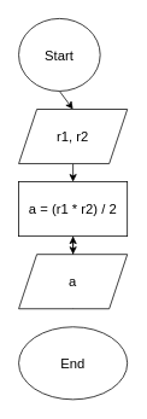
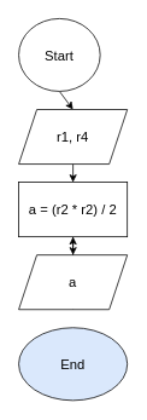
- <mxCell id="5" value="r1, r2" style="shape=parallelogram;perimeter=parallelogramPerimeter;whiteSpace=wrap;html=1;fixedSize=1;fontSize=15;" vertex="1" parent="1"><mxGeometry x="20" y="120" width="120" height="60" as="geometry" /></mxCell>
+ <mxCell id="5" value="r1, r4" style="shape=parallelogram;perimeter=parallelogramPerimeter;whiteSpace=wrap;html=1;fixedSize=1;fontSize=15;" vertex="1" parent="1"><mxGeometry x="20" y="120" width="120" height="60" as="geometry" /></mxCell>
- <mxCell id="7" value="a = (r1 * r2) / 2" style="rounded=0;whiteSpace=wrap;html=1;fontSize=15;" vertex="1" parent="1"><mxGeometry x="20" y="200" width="120" height="60" as="geometry" /></mxCell>
+ <mxCell id="7" value="a = (r2 * r2) / 2" style="rounded=0;whiteSpace=wrap;html=1;fontSize=15;" vertex="1" parent="1"><mxGeometry x="20" y="200" width="120" height="60" as="geometry" /></mxCell>
- <mxCell id="10" value="End" style="ellipse;whiteSpace=wrap;html=1;fontSize=15;" vertex="1" parent="1"><mxGeometry x="20" y="360" width="120" height="80" as="geometry" /></mxCell>
+ <mxCell id="10" value="End" style="ellipse;whiteSpace=wrap;html=1;fontSize=15;fillColor=#dae8fc;" vertex="1" parent="1"><mxGeometry x="20" y="360" width="120" height="80" as="geometry" /></mxCell>
